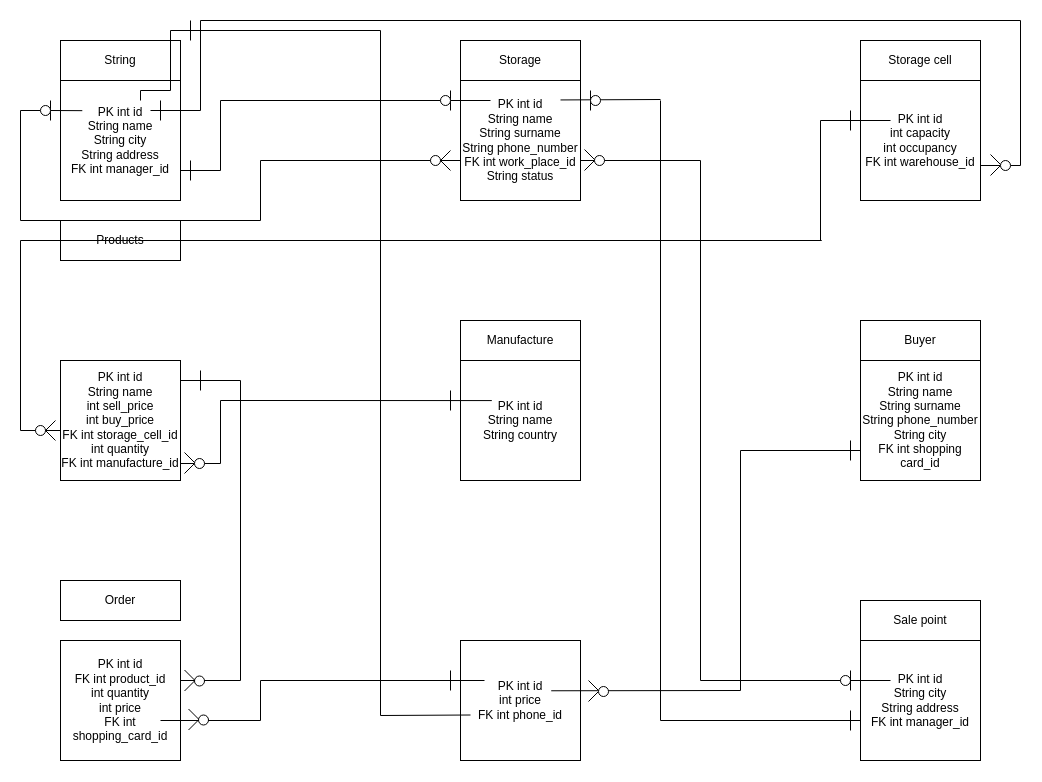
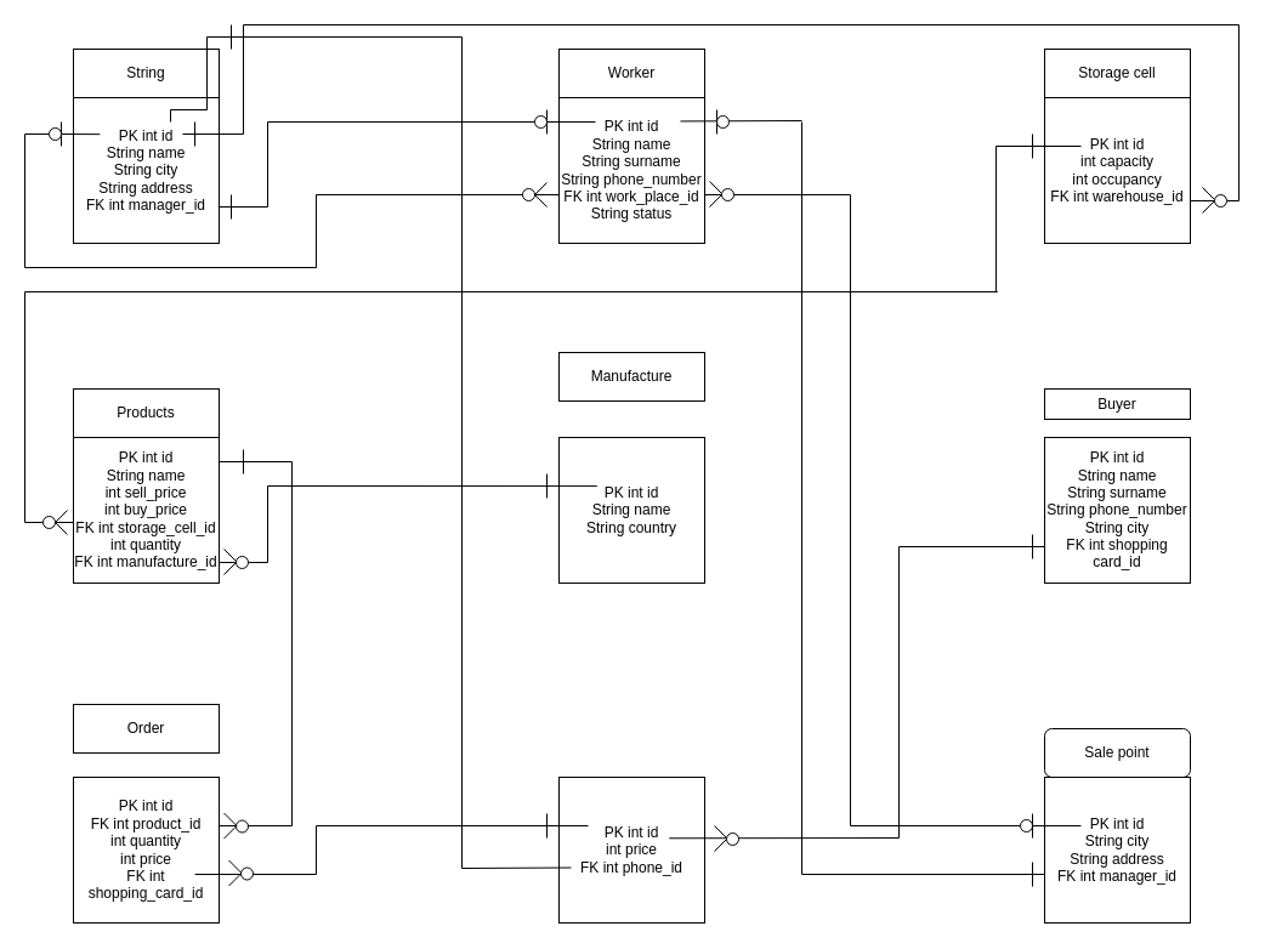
- <mxCell id="4" value="Storage" style="rounded=0;whiteSpace=wrap;html=1;" vertex="1" parent="1"><mxGeometry x="460" y="40" width="120" height="40" as="geometry" /></mxCell>
+ <mxCell id="4" value="Worker" style="rounded=0;whiteSpace=wrap;html=1;" vertex="1" parent="1"><mxGeometry x="460" y="40" width="120" height="40" as="geometry" /></mxCell>
- <mxCell id="11" value="Products" style="rounded=0;whiteSpace=wrap;html=1;" vertex="1" parent="1"><mxGeometry x="60" y="220" width="120" height="40" as="geometry" /></mxCell>
+ <mxCell id="11" value="Products" style="rounded=0;whiteSpace=wrap;html=1;" vertex="1" parent="1"><mxGeometry x="60" y="320" width="120" height="40" as="geometry" /></mxCell>
- <mxCell id="15" value="Manufacture" style="rounded=0;whiteSpace=wrap;html=1;" vertex="1" parent="1"><mxGeometry x="460" y="320" width="120" height="40" as="geometry" /></mxCell>
+ <mxCell id="15" value="Manufacture" style="rounded=0;whiteSpace=wrap;html=1;" vertex="1" parent="1"><mxGeometry x="460" y="290" width="120" height="40" as="geometry" /></mxCell>
- <mxCell id="17" value="Buyer" style="rounded=0;whiteSpace=wrap;html=1;" vertex="1" parent="1"><mxGeometry x="860" y="320" width="120" height="40" as="geometry" /></mxCell>
+ <mxCell id="17" value="Buyer" style="rounded=0;whiteSpace=wrap;html=1;" vertex="1" parent="1"><mxGeometry x="860" y="320" width="120" height="25" as="geometry" /></mxCell>
- <mxCell id="9" value="Sale point" style="rounded=0;whiteSpace=wrap;html=1;" vertex="1" parent="1"><mxGeometry x="860" y="600" width="120" height="40" as="geometry" /></mxCell>
+ <mxCell id="9" value="Sale point" style="whiteSpace=wrap;html=1;rounded=1;" vertex="1" parent="1"><mxGeometry x="860" y="600" width="120" height="40" as="geometry" /></mxCell>
